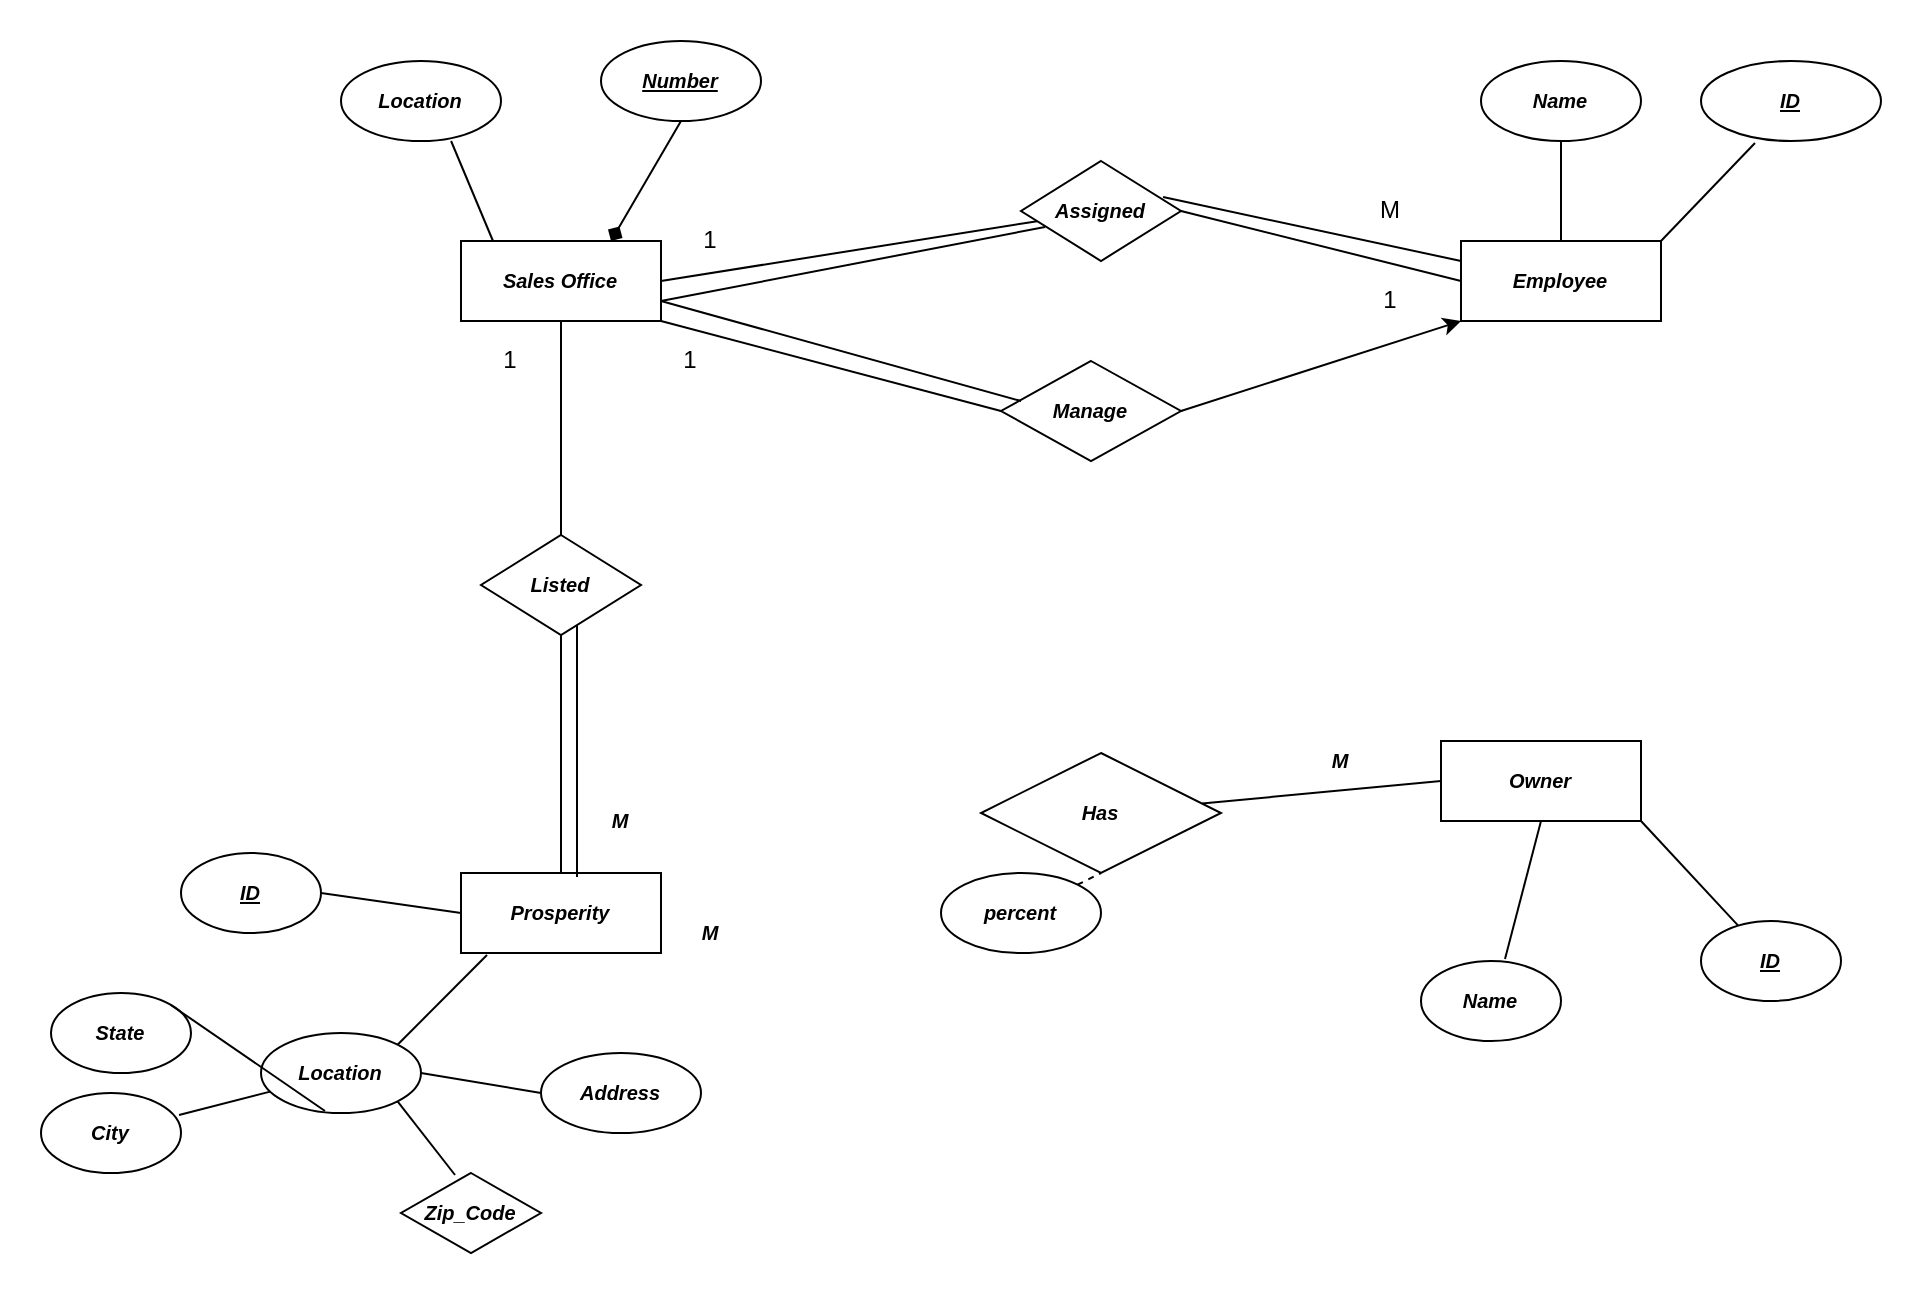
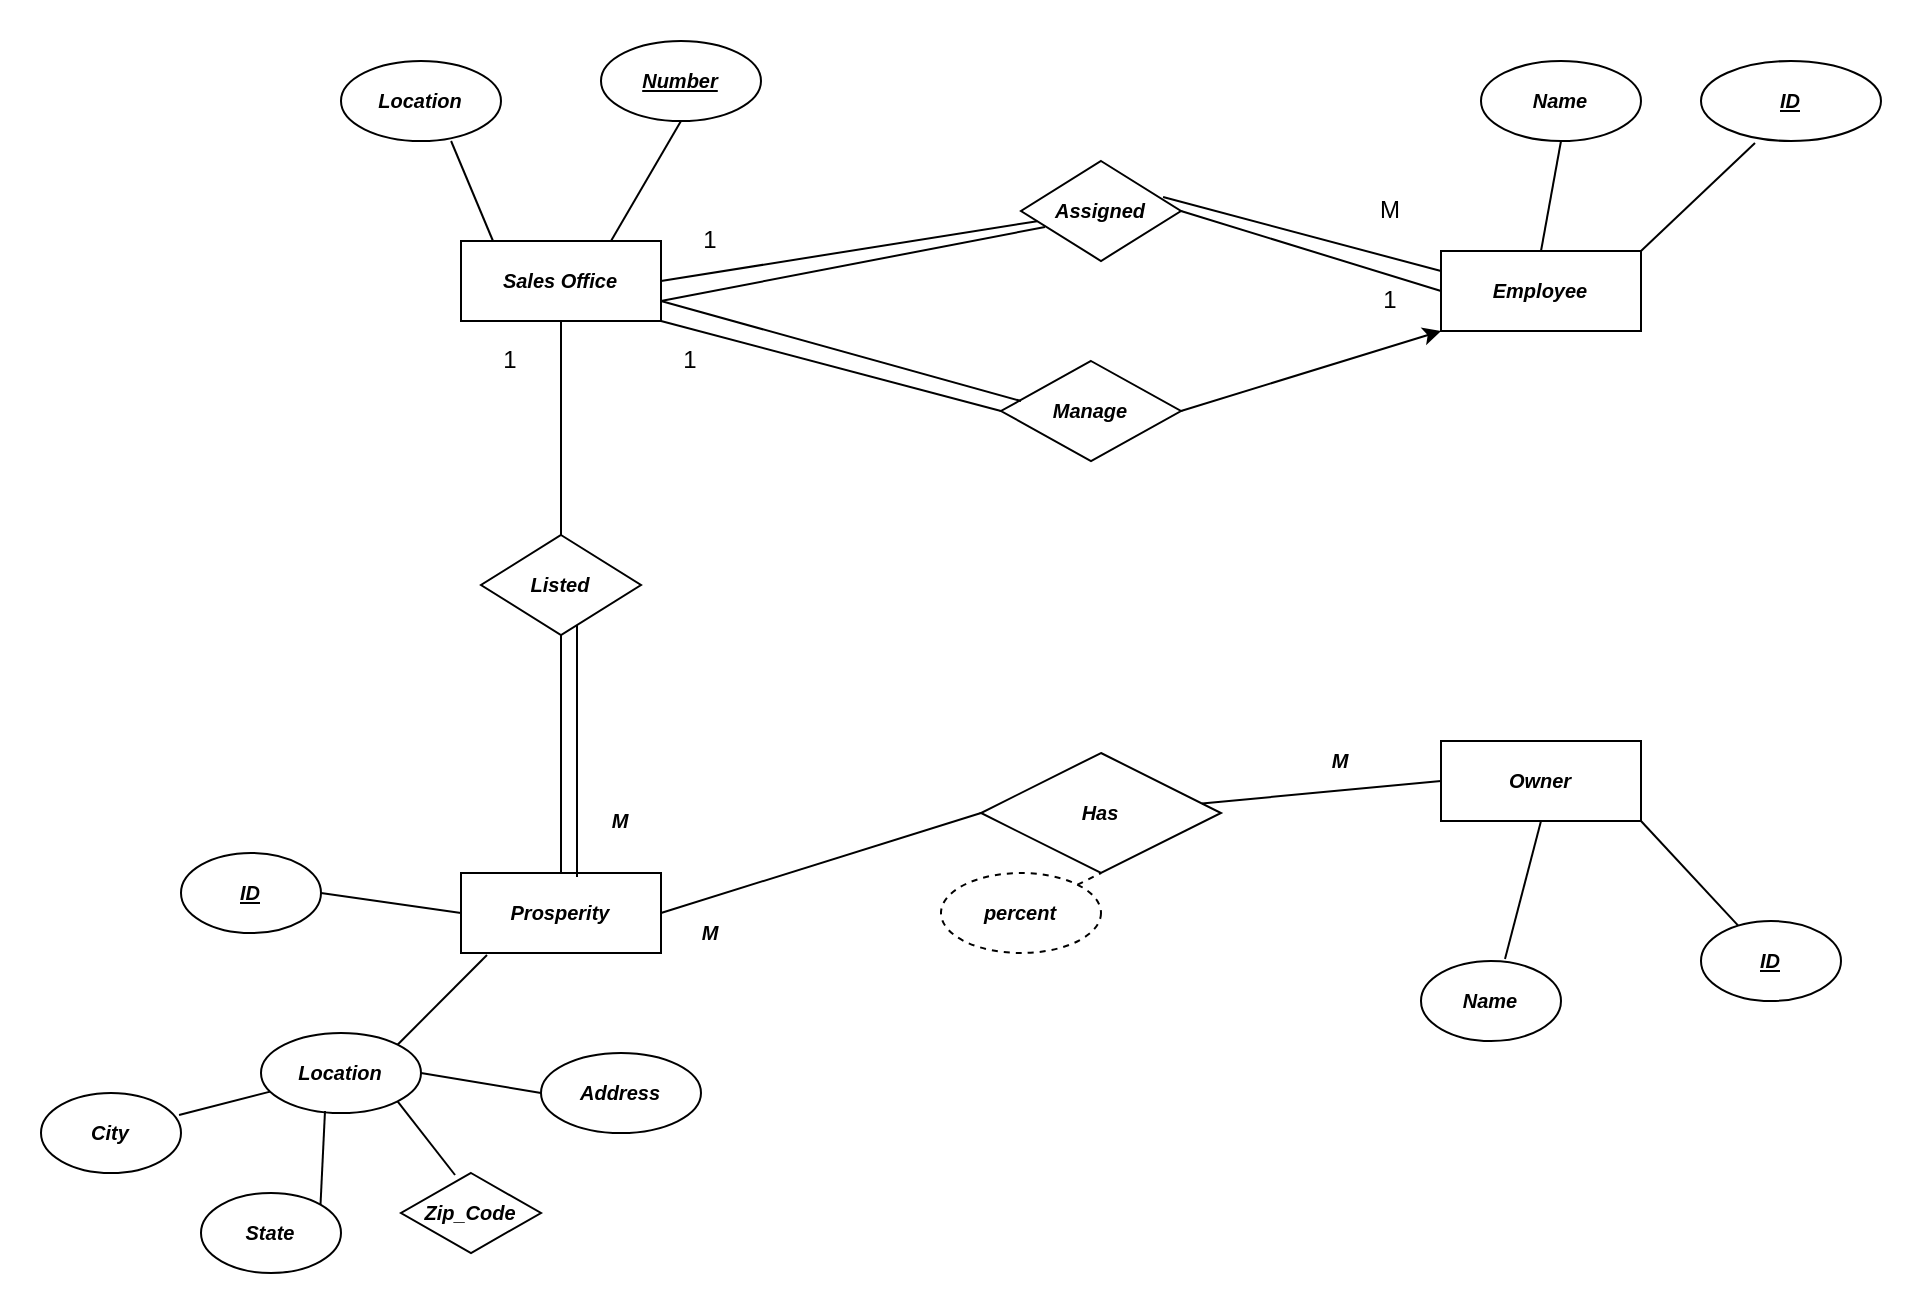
- <mxCell id="5" value="" style="endArrow=diamond;html=1;rounded=0;exitX=0.5;exitY=1;exitDx=0;exitDy=0;entryX=0.75;entryY=0;entryDx=0;entryDy=0;" edge="1" parent="1" source="3" target="2"><mxGeometry relative="1" as="geometry"><mxPoint x="490" y="230" as="sourcePoint" /><mxPoint x="650" y="230" as="targetPoint" /></mxGeometry></mxCell>
+ <mxCell id="5" value="" style="endArrow=none;html=1;rounded=0;exitX=0.5;exitY=1;exitDx=0;exitDy=0;entryX=0.75;entryY=0;entryDx=0;entryDy=0;" edge="1" parent="1" source="3" target="2"><mxGeometry relative="1" as="geometry"><mxPoint x="490" y="230" as="sourcePoint" /><mxPoint x="650" y="230" as="targetPoint" /></mxGeometry></mxCell>
- <mxCell id="7" value="&lt;i style=&quot;&quot;&gt;&lt;font style=&quot;font-size: 10px;&quot;&gt;&lt;b&gt;Employee&lt;/b&gt;&lt;/font&gt;&lt;/i&gt;" style="whiteSpace=wrap;html=1;align=center;" vertex="1" parent="1"><mxGeometry x="730" y="120" width="100" height="40" as="geometry" /></mxCell>
+ <mxCell id="7" value="&lt;i style=&quot;&quot;&gt;&lt;font style=&quot;font-size: 10px;&quot;&gt;&lt;b&gt;Employee&lt;/b&gt;&lt;/font&gt;&lt;/i&gt;" style="whiteSpace=wrap;html=1;align=center;" vertex="1" parent="1"><mxGeometry x="720" y="125" width="100" height="40" as="geometry" /></mxCell>
+ <mxCell id="50" value="" style="endArrow=none;html=1;rounded=0;exitX=1;exitY=0.5;exitDx=0;exitDy=0;entryX=0;entryY=0.5;entryDx=0;entryDy=0;" edge="1" parent="1" source="12" target="49"><mxGeometry relative="1" as="geometry"><mxPoint x="390" y="480" as="sourcePoint" /><mxPoint x="550" y="480" as="targetPoint" /></mxGeometry></mxCell>
- <mxCell id="54" value="&lt;b&gt;&lt;i&gt;&lt;font style=&quot;font-size: 10px;&quot;&gt;percent&lt;/font&gt;&lt;/i&gt;&lt;/b&gt;" style="ellipse;whiteSpace=wrap;html=1;align=center;" vertex="1" parent="1"><mxGeometry x="470" y="436" width="80" height="40" as="geometry" /></mxCell>
+ <mxCell id="54" value="&lt;b&gt;&lt;i&gt;&lt;font style=&quot;font-size: 10px;&quot;&gt;percent&lt;/font&gt;&lt;/i&gt;&lt;/b&gt;" style="ellipse;whiteSpace=wrap;html=1;align=center;dashed=1;" vertex="1" parent="1"><mxGeometry x="470" y="436" width="80" height="40" as="geometry" /></mxCell>
- <mxCell id="18" value="&lt;b&gt;&lt;i&gt;&lt;font style=&quot;font-size: 10px;&quot;&gt;State&lt;/font&gt;&lt;/i&gt;&lt;/b&gt;" style="ellipse;whiteSpace=wrap;html=1;align=center;" vertex="1" parent="1"><mxGeometry x="25" y="496" width="70" height="40" as="geometry" /></mxCell>
+ <mxCell id="18" value="&lt;b&gt;&lt;i&gt;&lt;font style=&quot;font-size: 10px;&quot;&gt;State&lt;/font&gt;&lt;/i&gt;&lt;/b&gt;" style="ellipse;whiteSpace=wrap;html=1;align=center;" vertex="1" parent="1"><mxGeometry x="100" y="596" width="70" height="40" as="geometry" /></mxCell>
